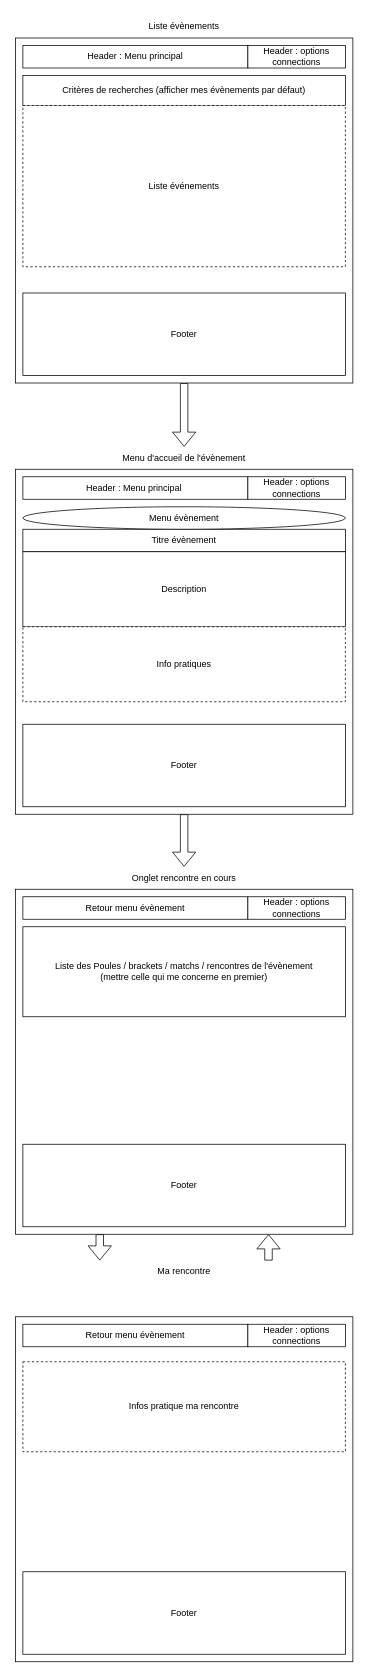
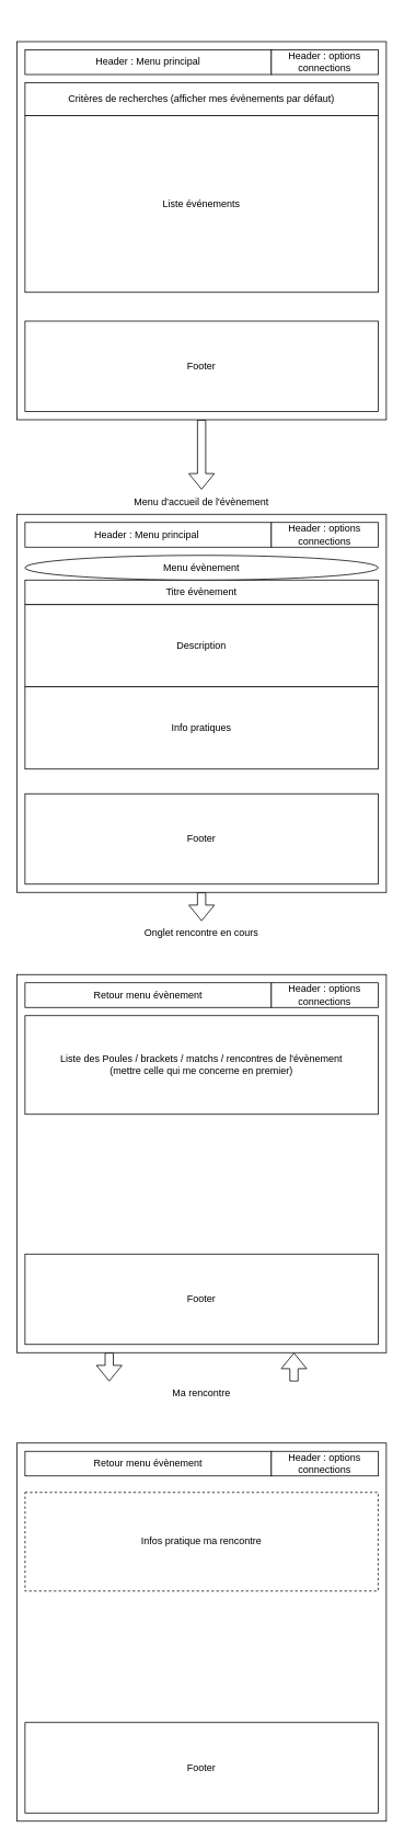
- <mxCell id="5" value="Liste évènements" style="text;html=1;strokeColor=none;fillColor=none;align=center;verticalAlign=middle;whiteSpace=wrap;rounded=0;" parent="1" vertex="1"><mxGeometry x="20" y="20" width="450" height="30" as="geometry" /></mxCell>
- <mxCell id="7" value="Liste événements" style="rounded=0;whiteSpace=wrap;html=1;dashed=1;" parent="1" vertex="1"><mxGeometry x="30" y="140" width="430" height="215" as="geometry" /></mxCell>
+ <mxCell id="7" value="Liste événements" style="rounded=0;whiteSpace=wrap;html=1;" parent="1" vertex="1"><mxGeometry x="30" y="140" width="430" height="215" as="geometry" /></mxCell>
- <mxCell id="19" value="Info pratiques" style="rounded=0;whiteSpace=wrap;html=1;dashed=1;" parent="1" vertex="1"><mxGeometry x="30" y="835" width="430" height="100" as="geometry" /></mxCell>
+ <mxCell id="19" value="Info pratiques" style="rounded=0;whiteSpace=wrap;html=1;" parent="1" vertex="1"><mxGeometry x="30" y="835" width="430" height="100" as="geometry" /></mxCell>
- <mxCell id="16" value="Onglet rencontre en cours" style="text;html=1;strokeColor=none;fillColor=none;align=center;verticalAlign=middle;whiteSpace=wrap;rounded=0;" parent="1" vertex="1"><mxGeometry x="20" y="1155" width="450" height="30" as="geometry" /></mxCell>
+ <mxCell id="16" value="Onglet rencontre en cours" style="text;html=1;strokeColor=none;fillColor=none;align=center;verticalAlign=middle;whiteSpace=wrap;rounded=0;" parent="1" vertex="1"><mxGeometry x="20" y="1120" width="450" height="30" as="geometry" /></mxCell>
